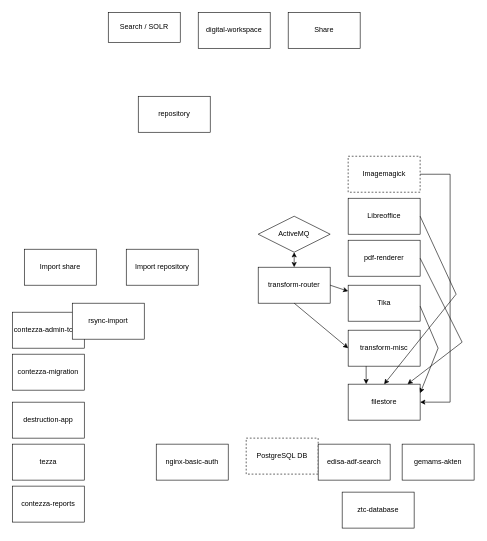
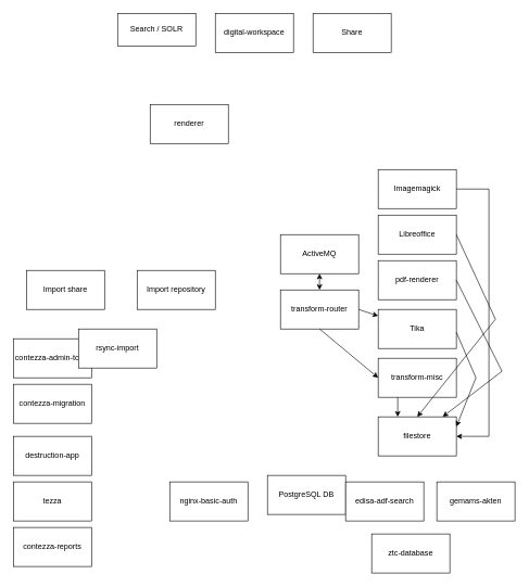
- <mxCell id="26" value="repository" style="rounded=0;whiteSpace=wrap;html=1;" vertex="1" parent="1"><mxGeometry x="230" y="160" width="120" height="60" as="geometry" /></mxCell>
+ <mxCell id="26" value="renderer" style="rounded=0;whiteSpace=wrap;html=1;" vertex="1" parent="1"><mxGeometry x="230" y="160" width="120" height="60" as="geometry" /></mxCell>
- <mxCell id="8" value="Imagemagick" style="rounded=0;whiteSpace=wrap;html=1;dashed=1;" vertex="1" parent="1"><mxGeometry x="580" y="260" width="120" height="60" as="geometry" /></mxCell>
+ <mxCell id="8" value="Imagemagick" style="rounded=0;whiteSpace=wrap;html=1;" vertex="1" parent="1"><mxGeometry x="580" y="260" width="120" height="60" as="geometry" /></mxCell>
- <mxCell id="7" value="ActiveMQ" style="rhombus;whiteSpace=wrap;html=1;" vertex="1" parent="1"><mxGeometry x="430" y="360" width="120" height="60" as="geometry" /></mxCell>
+ <mxCell id="7" value="ActiveMQ" style="rounded=0;whiteSpace=wrap;html=1;" vertex="1" parent="1"><mxGeometry x="430" y="360" width="120" height="60" as="geometry" /></mxCell>
- <mxCell id="6" value="PostgreSQL DB" style="rounded=0;whiteSpace=wrap;html=1;dashed=1;" vertex="1" parent="1"><mxGeometry x="410" y="730" width="120" height="60" as="geometry" /></mxCell>
+ <mxCell id="6" value="PostgreSQL DB" style="rounded=0;whiteSpace=wrap;html=1;" vertex="1" parent="1"><mxGeometry x="410" y="730" width="120" height="60" as="geometry" /></mxCell>
